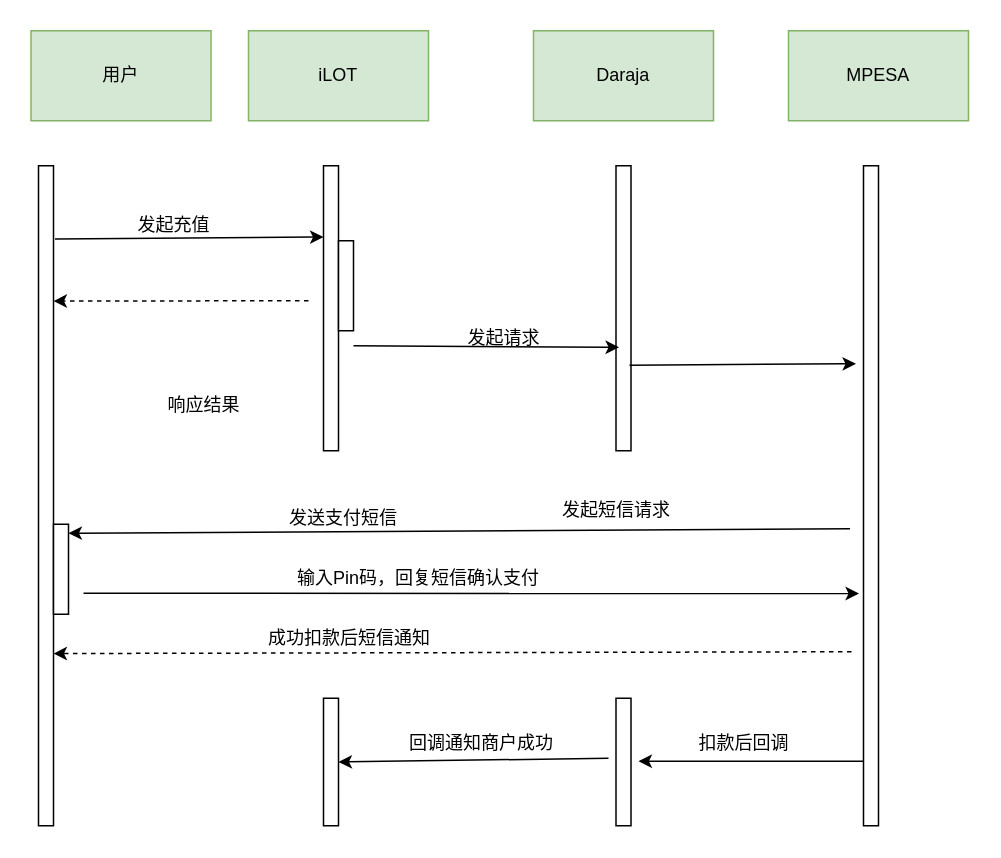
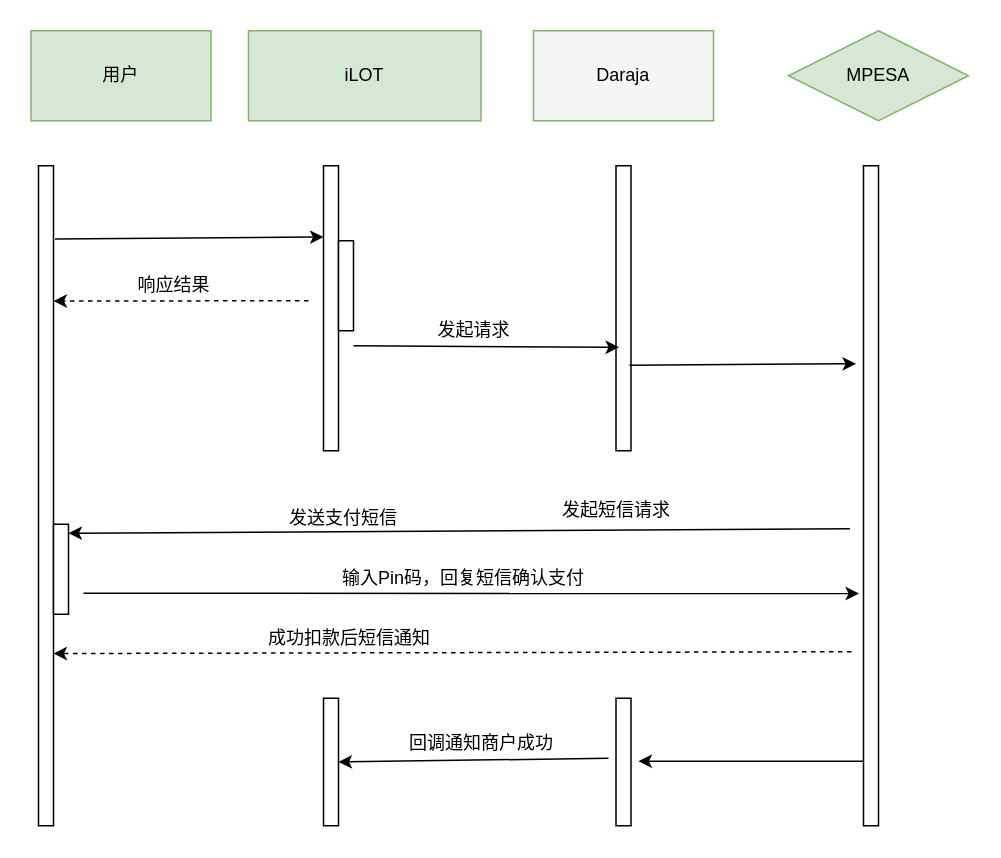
- <mxCell id="3" value="iLOT" style="rounded=0;whiteSpace=wrap;html=1;fillColor=#d5e8d4;strokeColor=#82b366;" vertex="1" parent="1"><mxGeometry x="165" y="20" width="120" height="60" as="geometry" /></mxCell>
+ <mxCell id="3" value="iLOT" style="rounded=0;whiteSpace=wrap;html=1;fillColor=#d5e8d4;strokeColor=#82b366;" vertex="1" parent="1"><mxGeometry x="165" y="20" width="155" height="60" as="geometry" /></mxCell>
- <mxCell id="4" value="Daraja" style="rounded=0;whiteSpace=wrap;html=1;fillColor=#d5e8d4;strokeColor=#82b366;" vertex="1" parent="1"><mxGeometry x="355" y="20" width="120" height="60" as="geometry" /></mxCell>
+ <mxCell id="4" value="Daraja" style="rounded=0;whiteSpace=wrap;html=1;fillColor=#f5f5f5;strokeColor=#82b366;" vertex="1" parent="1"><mxGeometry x="355" y="20" width="120" height="60" as="geometry" /></mxCell>
- <mxCell id="5" value="MPESA" style="rounded=0;whiteSpace=wrap;html=1;fillColor=#d5e8d4;strokeColor=#82b366;" vertex="1" parent="1"><mxGeometry x="525" y="20" width="120" height="60" as="geometry" /></mxCell>
+ <mxCell id="5" value="MPESA" style="rhombus;whiteSpace=wrap;html=1;fillColor=#d5e8d4;strokeColor=#82b366;" vertex="1" parent="1"><mxGeometry x="525" y="20" width="120" height="60" as="geometry" /></mxCell>
- <mxCell id="11" value="发起充值" style="text;html=1;align=center;verticalAlign=middle;resizable=0;points=[];autosize=1;strokeColor=none;fillColor=none;" vertex="1" parent="1"><mxGeometry x="80" y="135" width="70" height="30" as="geometry" /></mxCell>
- <mxCell id="15" value="发起请求" style="text;html=1;align=center;verticalAlign=middle;resizable=0;points=[];autosize=1;strokeColor=none;fillColor=none;" vertex="1" parent="1"><mxGeometry x="300" y="210" width="70" height="30" as="geometry" /></mxCell>
+ <mxCell id="15" value="发起请求" style="text;html=1;align=center;verticalAlign=middle;resizable=0;points=[];autosize=1;strokeColor=none;fillColor=none;" vertex="1" parent="1"><mxGeometry x="280" y="205" width="70" height="30" as="geometry" /></mxCell>
- <mxCell id="16" value="响应结果" style="text;html=1;align=center;verticalAlign=middle;resizable=0;points=[];autosize=1;strokeColor=none;fillColor=none;" vertex="1" parent="1"><mxGeometry x="100" y="255" width="70" height="30" as="geometry" /></mxCell>
+ <mxCell id="16" value="响应结果" style="text;html=1;align=center;verticalAlign=middle;resizable=0;points=[];autosize=1;strokeColor=none;fillColor=none;" vertex="1" parent="1"><mxGeometry x="80" y="175" width="70" height="30" as="geometry" /></mxCell>
- <mxCell id="22" value="输入Pin码，回复短信确认支付" style="text;html=1;align=center;verticalAlign=middle;resizable=0;points=[];autosize=1;strokeColor=none;fillColor=none;" vertex="1" parent="1"><mxGeometry x="188" y="370" width="180" height="30" as="geometry" /></mxCell>
+ <mxCell id="22" value="输入Pin码，回复短信确认支付" style="text;html=1;align=center;verticalAlign=middle;resizable=0;points=[];autosize=1;strokeColor=none;fillColor=none;" vertex="1" parent="1"><mxGeometry x="218" y="370" width="180" height="30" as="geometry" /></mxCell>
- <mxCell id="25" value="扣款后回调" style="text;html=1;align=center;verticalAlign=middle;resizable=0;points=[];autosize=1;strokeColor=none;fillColor=none;" vertex="1" parent="1"><mxGeometry x="455" y="480" width="80" height="30" as="geometry" /></mxCell>
